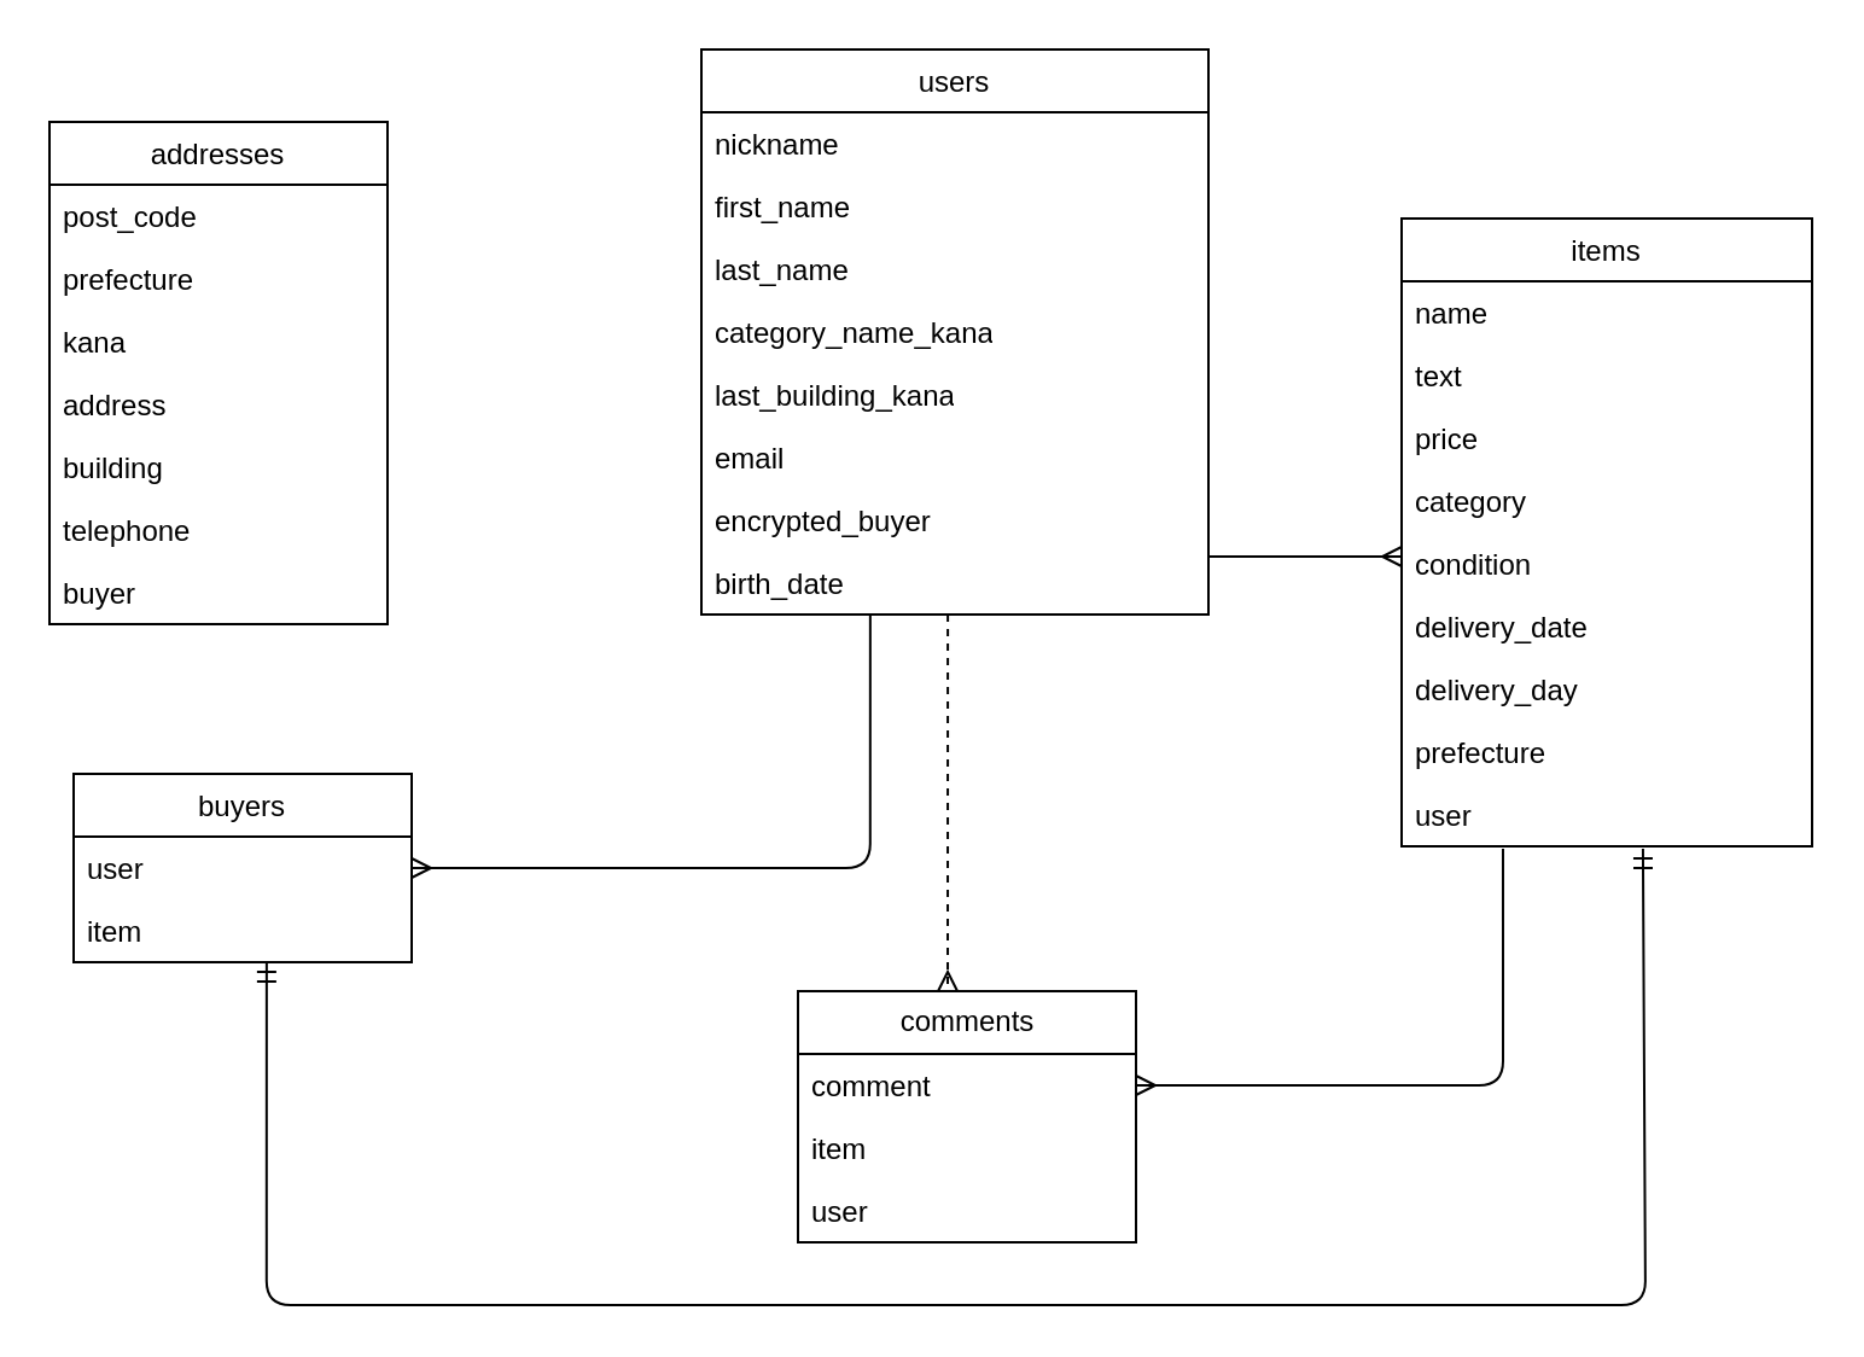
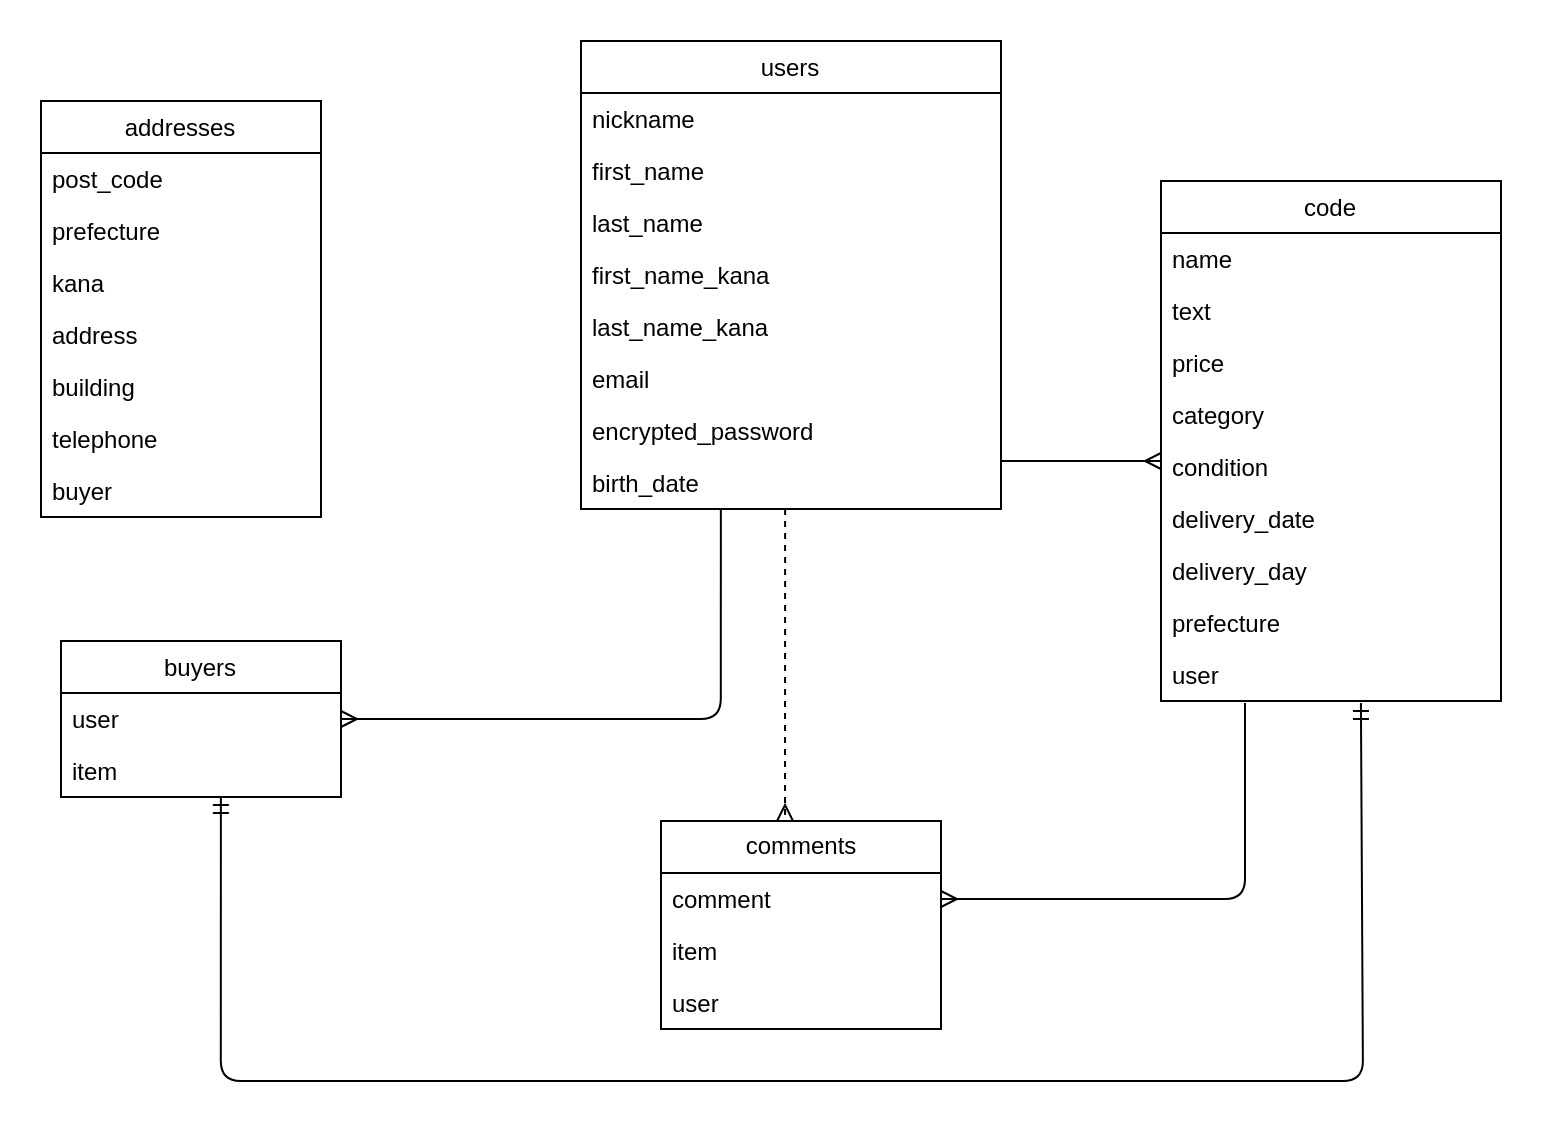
- <mxCell id="11" value="items" style="swimlane;fontStyle=0;childLayout=stackLayout;horizontal=1;startSize=26;horizontalStack=0;resizeParent=1;resizeParentMax=0;resizeLast=0;collapsible=1;marginBottom=0;" parent="1" vertex="1"><mxGeometry x="580" y="90" width="170" height="260" as="geometry" /></mxCell>
+ <mxCell id="11" value="code" style="swimlane;fontStyle=0;childLayout=stackLayout;horizontal=1;startSize=26;horizontalStack=0;resizeParent=1;resizeParentMax=0;resizeLast=0;collapsible=1;marginBottom=0;" parent="1" vertex="1"><mxGeometry x="580" y="90" width="170" height="260" as="geometry" /></mxCell>
- <mxCell id="6" value="category_name_kana" style="text;strokeColor=none;fillColor=none;align=left;verticalAlign=top;spacingLeft=4;spacingRight=4;overflow=hidden;rotatable=0;points=[[0,0.5],[1,0.5]];portConstraint=eastwest;html=1;" parent="2" vertex="1"><mxGeometry y="104" width="210" height="26" as="geometry" /></mxCell>
+ <mxCell id="6" value="first_name_kana" style="text;strokeColor=none;fillColor=none;align=left;verticalAlign=top;spacingLeft=4;spacingRight=4;overflow=hidden;rotatable=0;points=[[0,0.5],[1,0.5]];portConstraint=eastwest;html=1;" parent="2" vertex="1"><mxGeometry y="104" width="210" height="26" as="geometry" /></mxCell>
- <mxCell id="7" value="last_building_kana" style="text;strokeColor=none;fillColor=none;align=left;verticalAlign=top;spacingLeft=4;spacingRight=4;overflow=hidden;rotatable=0;points=[[0,0.5],[1,0.5]];portConstraint=eastwest;html=1;" parent="2" vertex="1"><mxGeometry y="130" width="210" height="26" as="geometry" /></mxCell>
+ <mxCell id="7" value="last_name_kana" style="text;strokeColor=none;fillColor=none;align=left;verticalAlign=top;spacingLeft=4;spacingRight=4;overflow=hidden;rotatable=0;points=[[0,0.5],[1,0.5]];portConstraint=eastwest;html=1;" parent="2" vertex="1"><mxGeometry y="130" width="210" height="26" as="geometry" /></mxCell>
- <mxCell id="9" value="encrypted_buyer" style="text;strokeColor=none;fillColor=none;align=left;verticalAlign=top;spacingLeft=4;spacingRight=4;overflow=hidden;rotatable=0;points=[[0,0.5],[1,0.5]];portConstraint=eastwest;" parent="2" vertex="1"><mxGeometry y="182" width="210" height="26" as="geometry" /></mxCell>
+ <mxCell id="9" value="encrypted_password" style="text;strokeColor=none;fillColor=none;align=left;verticalAlign=top;spacingLeft=4;spacingRight=4;overflow=hidden;rotatable=0;points=[[0,0.5],[1,0.5]];portConstraint=eastwest;" parent="2" vertex="1"><mxGeometry y="182" width="210" height="26" as="geometry" /></mxCell>
